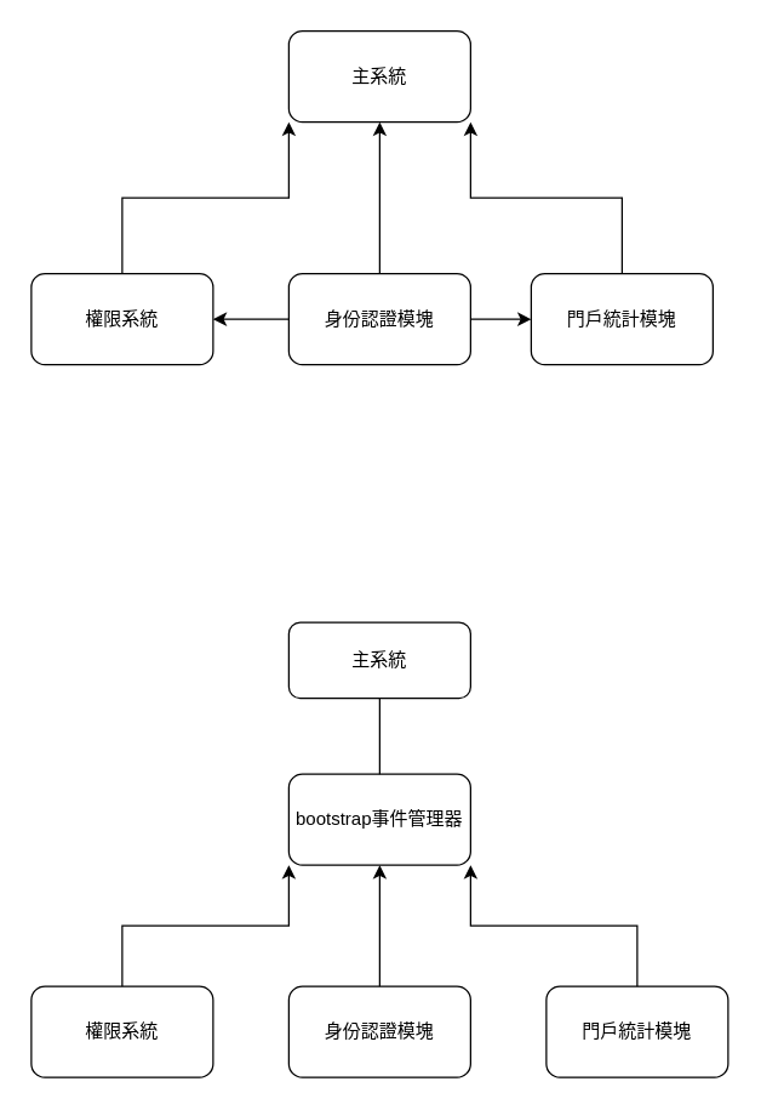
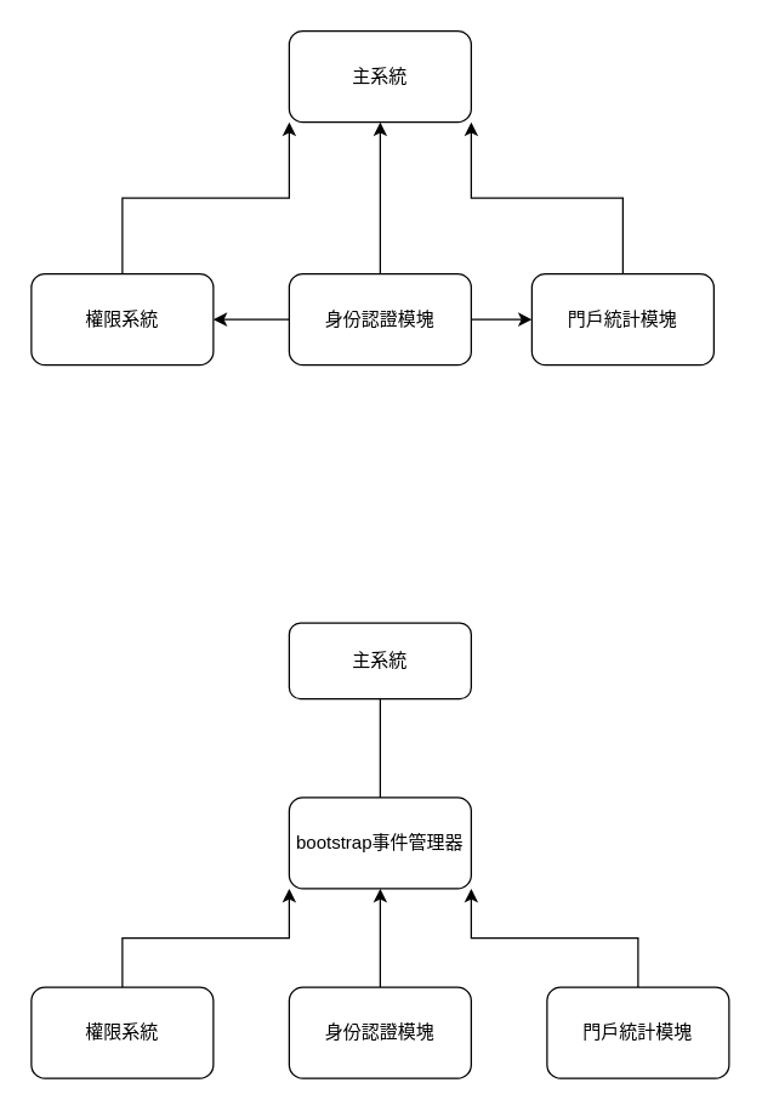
- <mxCell id="11" value="bootstrap事件管理器" style="rounded=1;whiteSpace=wrap;html=1;" vertex="1" parent="1"><mxGeometry x="190" y="510" width="120" height="60" as="geometry" /></mxCell>
+ <mxCell id="11" value="bootstrap事件管理器" style="rounded=1;whiteSpace=wrap;html=1;" vertex="1" parent="1"><mxGeometry x="190" y="525" width="120" height="60" as="geometry" /></mxCell>
